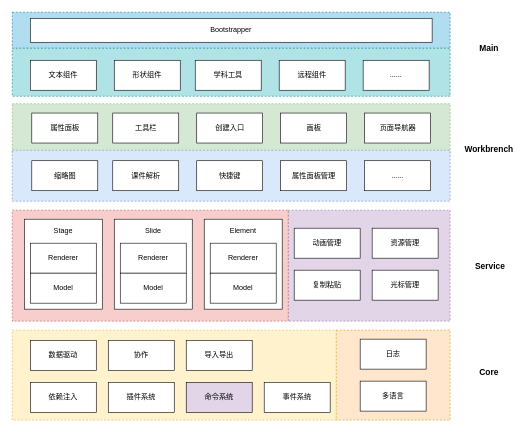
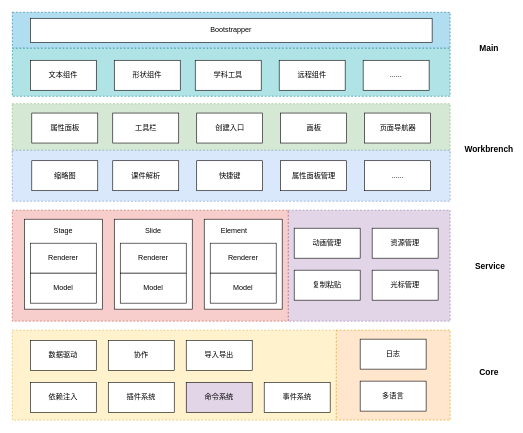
- <mxCell id="30" value="Element" style="text;html=1;strokeColor=none;fillColor=none;align=center;verticalAlign=middle;whiteSpace=wrap;rounded=0;dashed=1;" parent="1" vertex="1"><mxGeometry x="385" y="375" width="40" height="20" as="geometry" /></mxCell>
+ <mxCell id="30" value="Element" style="text;html=1;strokeColor=none;fillColor=none;align=center;verticalAlign=middle;whiteSpace=wrap;rounded=0;dashed=1;" parent="1" vertex="1"><mxGeometry x="370" y="375" width="40" height="20" as="geometry" /></mxCell>
